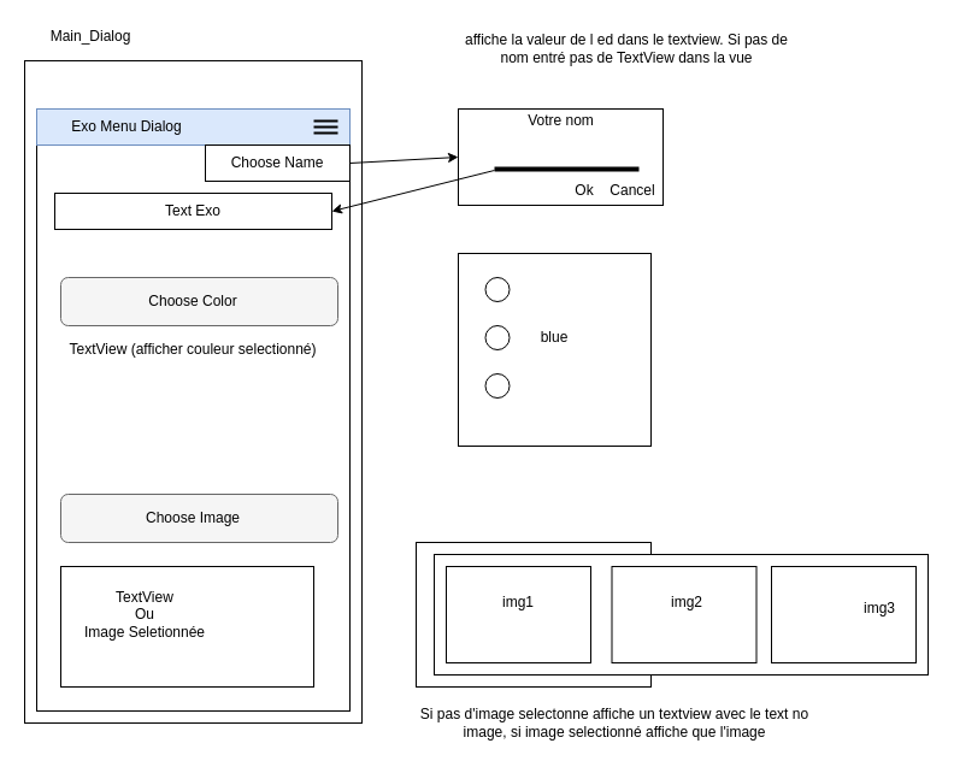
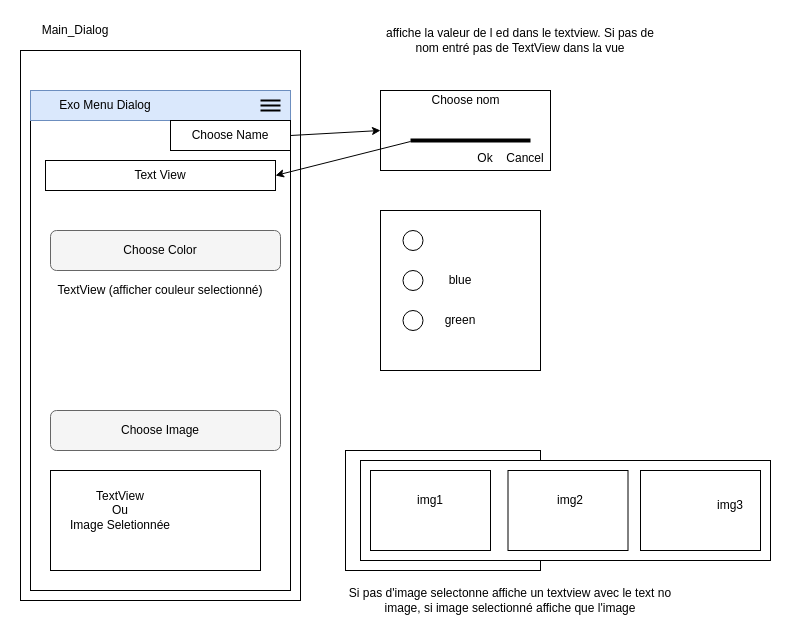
- <mxCell id="15" value="Votre nom" style="text;html=1;strokeColor=none;fillColor=none;align=center;verticalAlign=middle;whiteSpace=wrap;rounded=0;" parent="1" vertex="1"><mxGeometry x="422.5" y="90" width="85" height="20" as="geometry" /></mxCell>
+ <mxCell id="15" value="Choose nom" style="text;html=1;strokeColor=none;fillColor=none;align=center;verticalAlign=middle;whiteSpace=wrap;rounded=0;" parent="1" vertex="1"><mxGeometry x="422.5" y="90" width="85" height="20" as="geometry" /></mxCell>
- <mxCell id="13" value="Text Exo" style="text;html=1;strokeColor=none;fillColor=none;align=center;verticalAlign=middle;whiteSpace=wrap;rounded=0;" parent="1" vertex="1"><mxGeometry x="115" y="167.5" width="90" height="15" as="geometry" /></mxCell>
+ <mxCell id="13" value="Text View" style="text;html=1;strokeColor=none;fillColor=none;align=center;verticalAlign=middle;whiteSpace=wrap;rounded=0;" parent="1" vertex="1"><mxGeometry x="115" y="167.5" width="90" height="15" as="geometry" /></mxCell>
+ <mxCell id="27" value="green" style="text;html=1;strokeColor=none;fillColor=none;align=center;verticalAlign=middle;whiteSpace=wrap;rounded=0;" parent="1" vertex="1"><mxGeometry x="440" y="310" width="40" height="20" as="geometry" /></mxCell>
